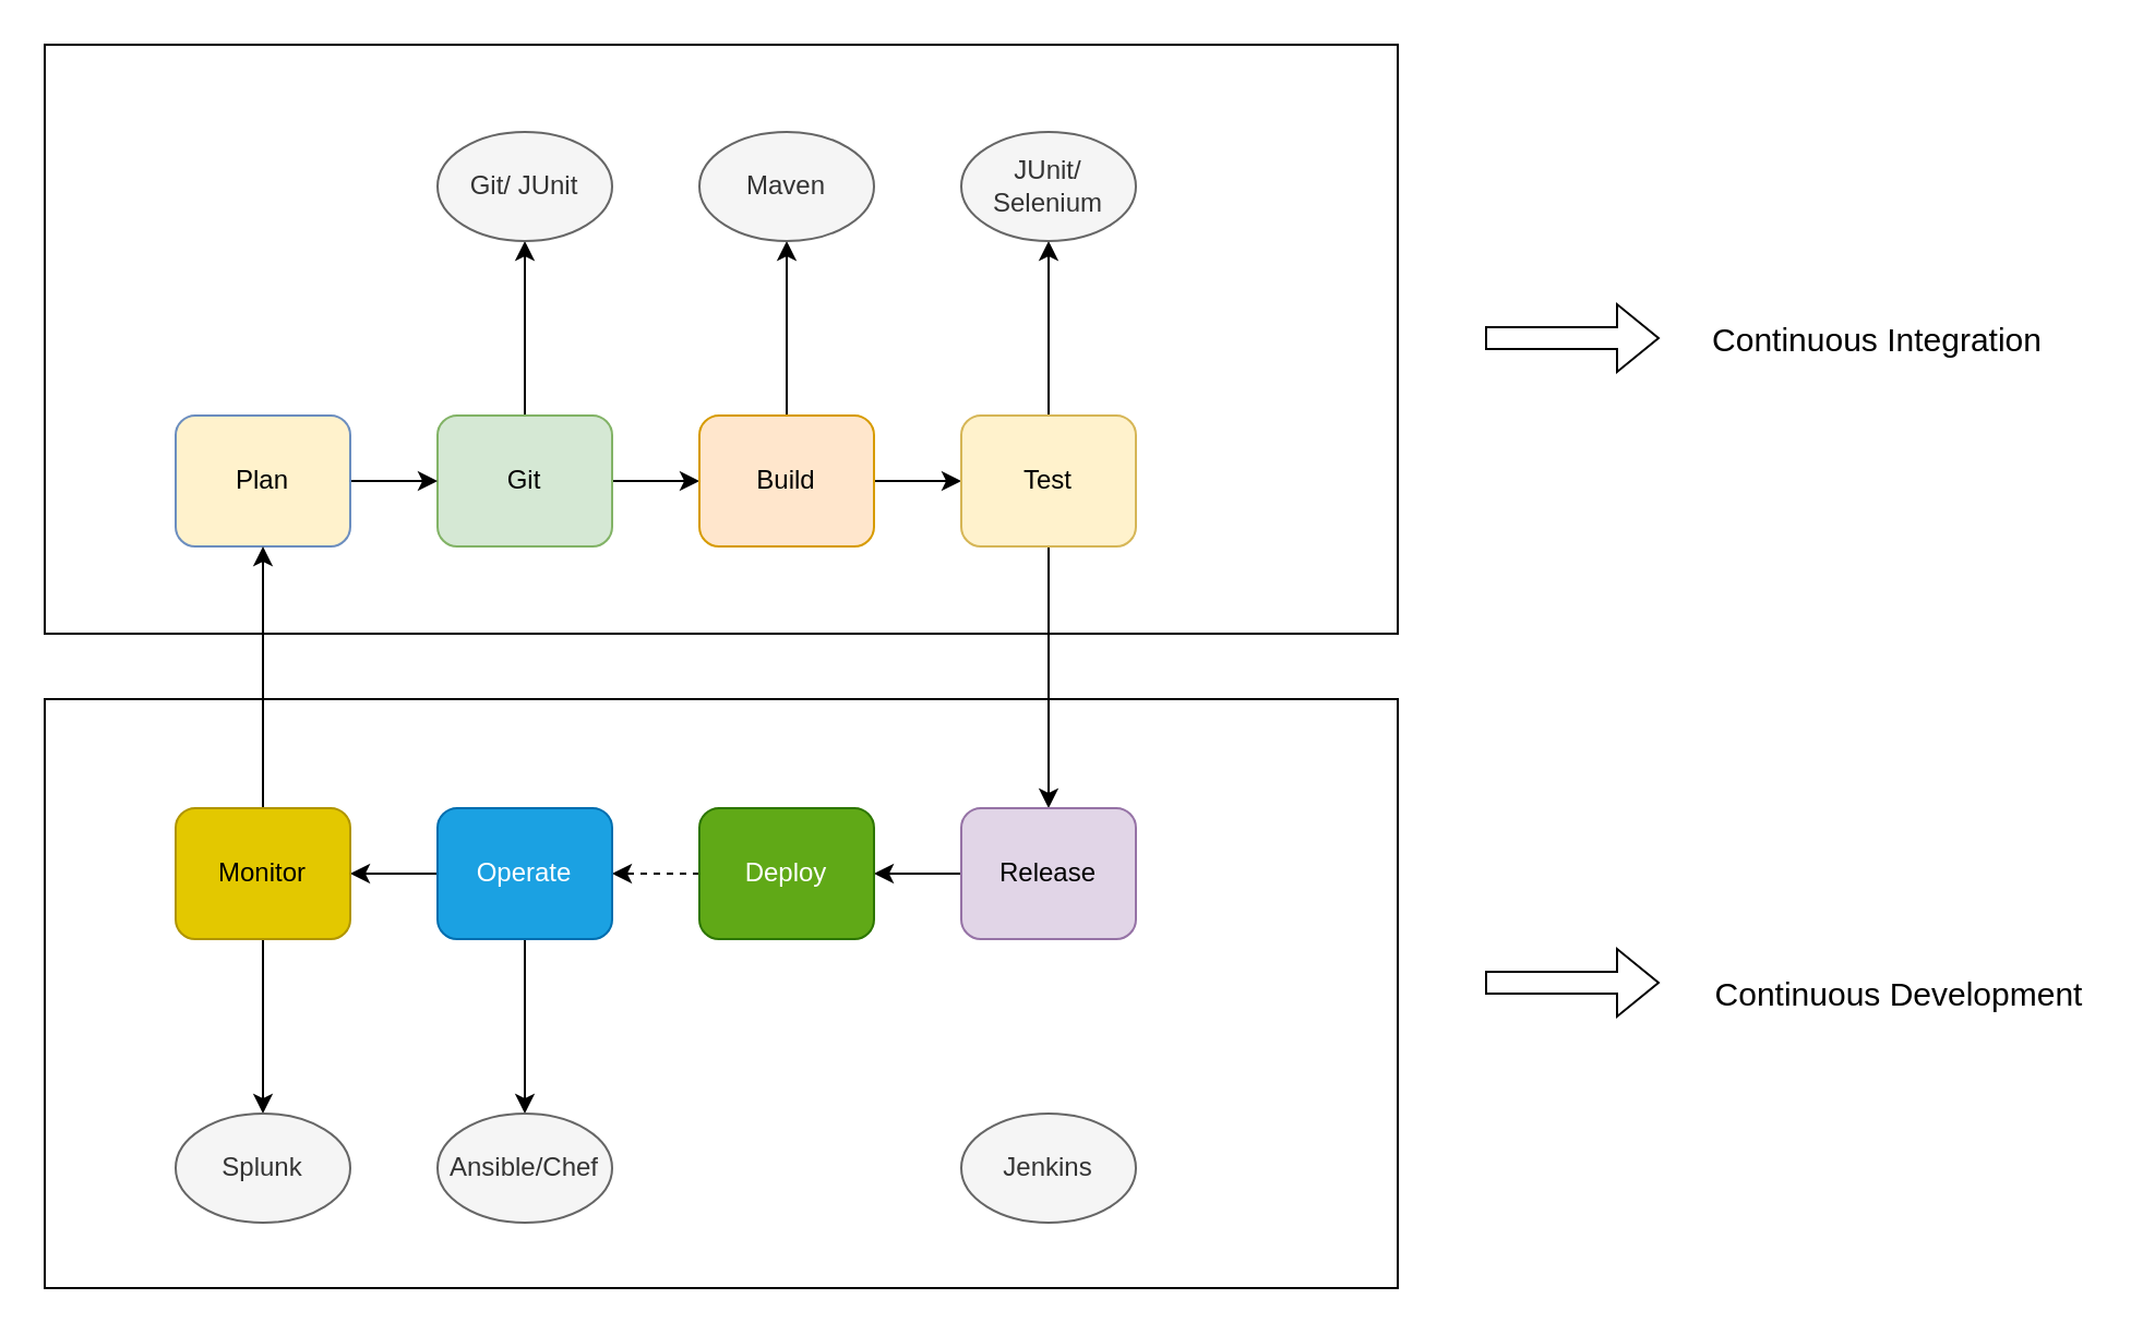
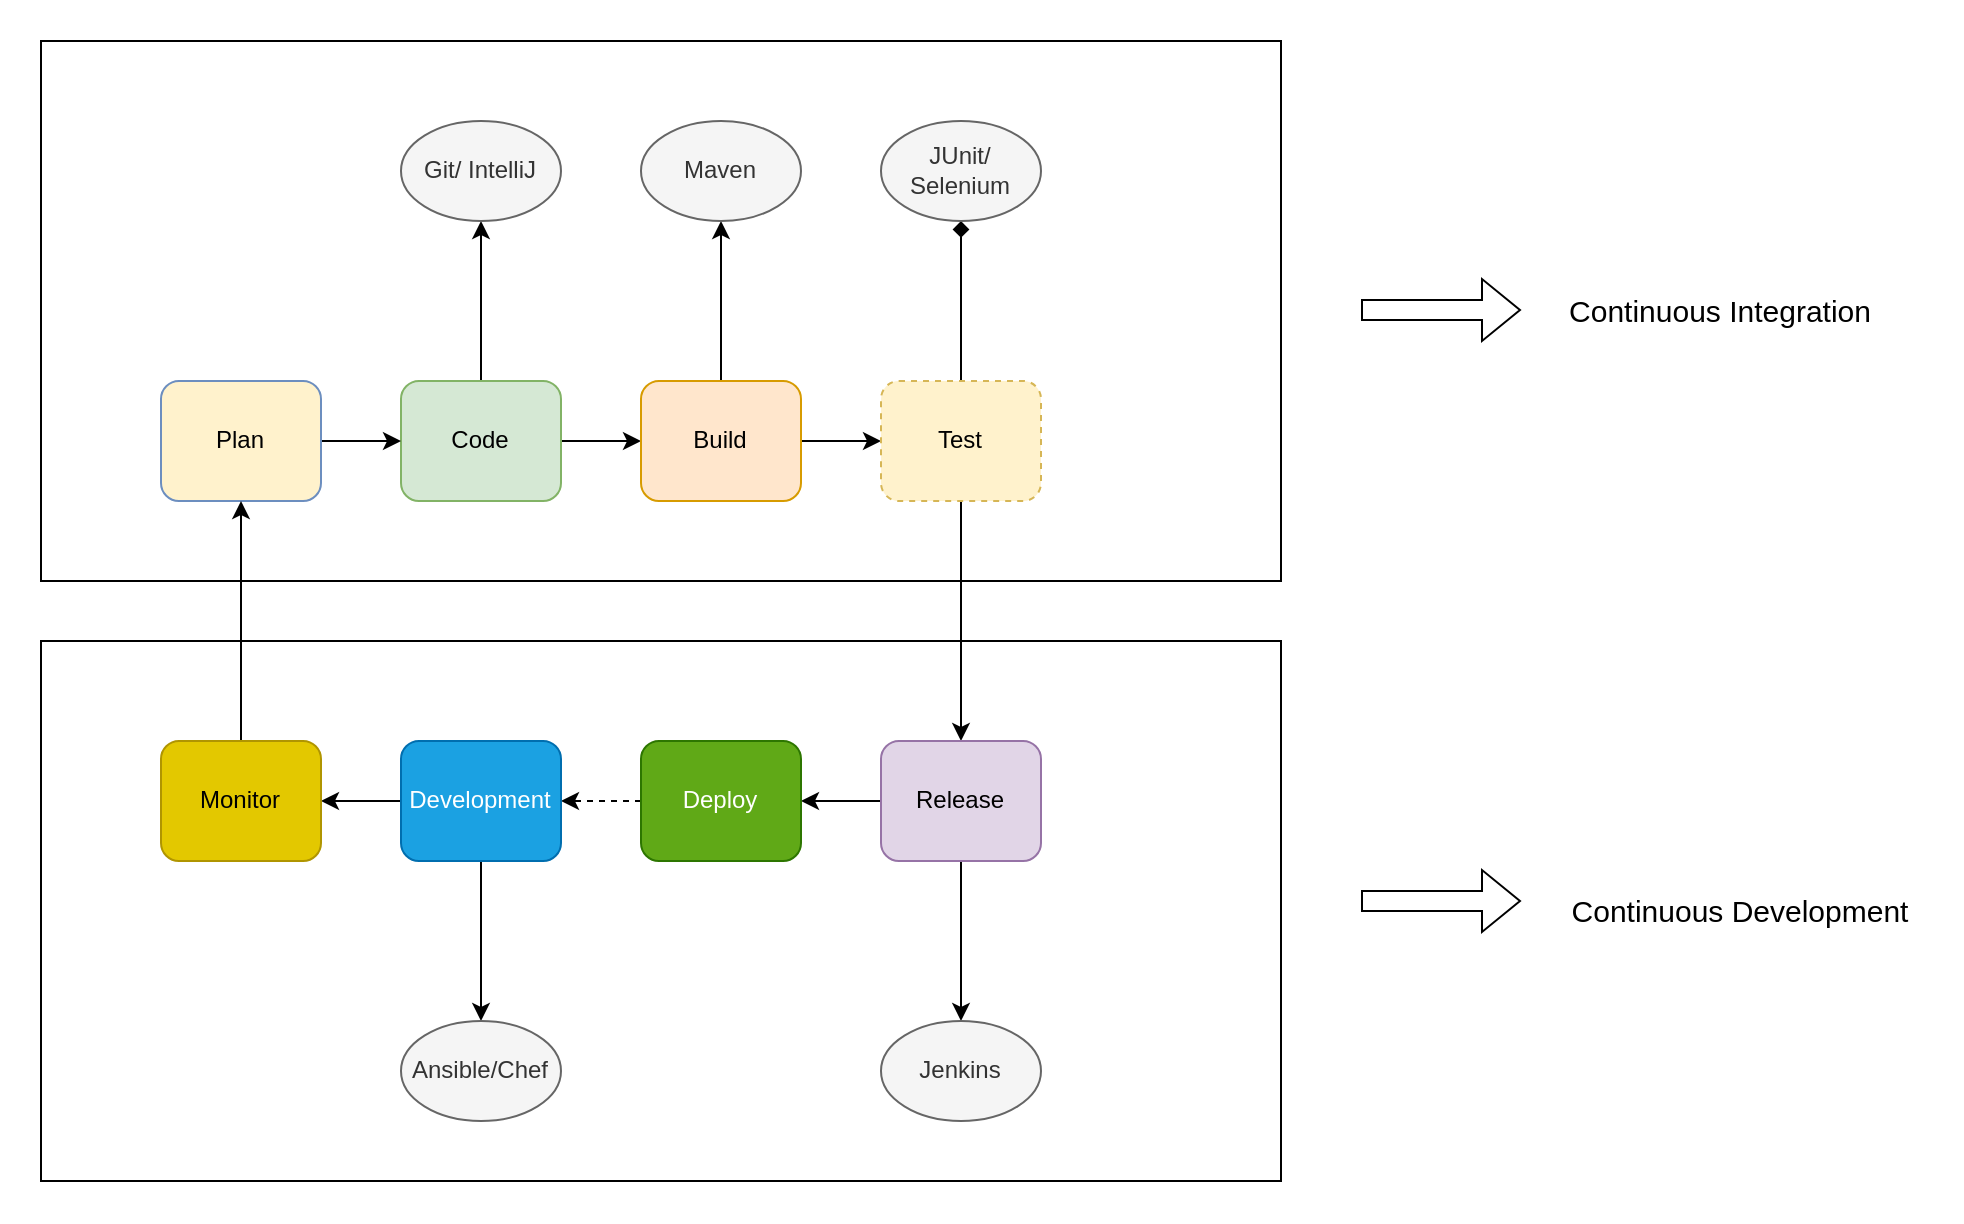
- <mxCell id="26" value="Git/ JUnit" style="ellipse;whiteSpace=wrap;html=1;fillColor=#f5f5f5;fontColor=#333333;strokeColor=#666666;" vertex="1" parent="1"><mxGeometry x="200" y="60" width="80" height="50" as="geometry" /></mxCell>
+ <mxCell id="26" value="Git/ IntelliJ" style="ellipse;whiteSpace=wrap;html=1;fillColor=#f5f5f5;fontColor=#333333;strokeColor=#666666;" vertex="1" parent="1"><mxGeometry x="200" y="60" width="80" height="50" as="geometry" /></mxCell>
- <mxCell id="11" style="edgeStyle=orthogonalEdgeStyle;rounded=0;orthogonalLoop=1;jettySize=auto;html=1;exitX=0.5;exitY=0;exitDx=0;exitDy=0;entryX=0.5;entryY=1;entryDx=0;entryDy=0;" edge="1" parent="1" source="12" target="28"><mxGeometry relative="1" as="geometry" /></mxCell>
+ <mxCell id="11" style="edgeStyle=orthogonalEdgeStyle;rounded=0;orthogonalLoop=1;jettySize=auto;html=1;exitX=0.5;exitY=0;exitDx=0;exitDy=0;entryX=0.5;entryY=1;entryDx=0;entryDy=0;endArrow=diamond;" edge="1" parent="1" source="12" target="28"><mxGeometry relative="1" as="geometry" /></mxCell>
- <mxCell id="6" value="Git" style="rounded=1;whiteSpace=wrap;html=1;fillColor=#d5e8d4;strokeColor=#82b366;" vertex="1" parent="1"><mxGeometry x="200" y="190" width="80" height="60" as="geometry" /></mxCell>
+ <mxCell id="6" value="Code" style="rounded=1;whiteSpace=wrap;html=1;fillColor=#d5e8d4;strokeColor=#82b366;" vertex="1" parent="1"><mxGeometry x="200" y="190" width="80" height="60" as="geometry" /></mxCell>
- <mxCell id="12" value="Test" style="rounded=1;whiteSpace=wrap;html=1;fillColor=#fff2cc;strokeColor=#d6b656;arcSize=15;" vertex="1" parent="1"><mxGeometry x="440" y="190" width="80" height="60" as="geometry" /></mxCell>
+ <mxCell id="12" value="Test" style="rounded=1;whiteSpace=wrap;html=1;fillColor=#fff2cc;strokeColor=#d6b656;arcSize=15;dashed=1;" vertex="1" parent="1"><mxGeometry x="440" y="190" width="80" height="60" as="geometry" /></mxCell>
- <mxCell id="22" value="Operate" style="rounded=1;whiteSpace=wrap;html=1;fillColor=#1ba1e2;fontColor=#ffffff;strokeColor=#006EAF;" vertex="1" parent="1"><mxGeometry x="200" y="370" width="80" height="60" as="geometry" /></mxCell>
+ <mxCell id="22" value="Development" style="rounded=1;whiteSpace=wrap;html=1;fillColor=#1ba1e2;fontColor=#ffffff;strokeColor=#006EAF;" vertex="1" parent="1"><mxGeometry x="200" y="370" width="80" height="60" as="geometry" /></mxCell>
- <mxCell id="24" style="edgeStyle=orthogonalEdgeStyle;rounded=0;orthogonalLoop=1;jettySize=auto;html=1;entryX=0.5;entryY=0;entryDx=0;entryDy=0;" edge="1" parent="1" source="25" target="32"><mxGeometry relative="1" as="geometry" /></mxCell>
+ <mxCell id="16" style="edgeStyle=orthogonalEdgeStyle;rounded=0;orthogonalLoop=1;jettySize=auto;html=1;entryX=0.5;entryY=0;entryDx=0;entryDy=0;" edge="1" parent="1" source="17" target="29"><mxGeometry relative="1" as="geometry" /></mxCell>
- <mxCell id="32" value="Splunk" style="ellipse;whiteSpace=wrap;html=1;fillColor=#f5f5f5;fontColor=#333333;strokeColor=#666666;" vertex="1" parent="1"><mxGeometry x="80" y="510" width="80" height="50" as="geometry" /></mxCell>
